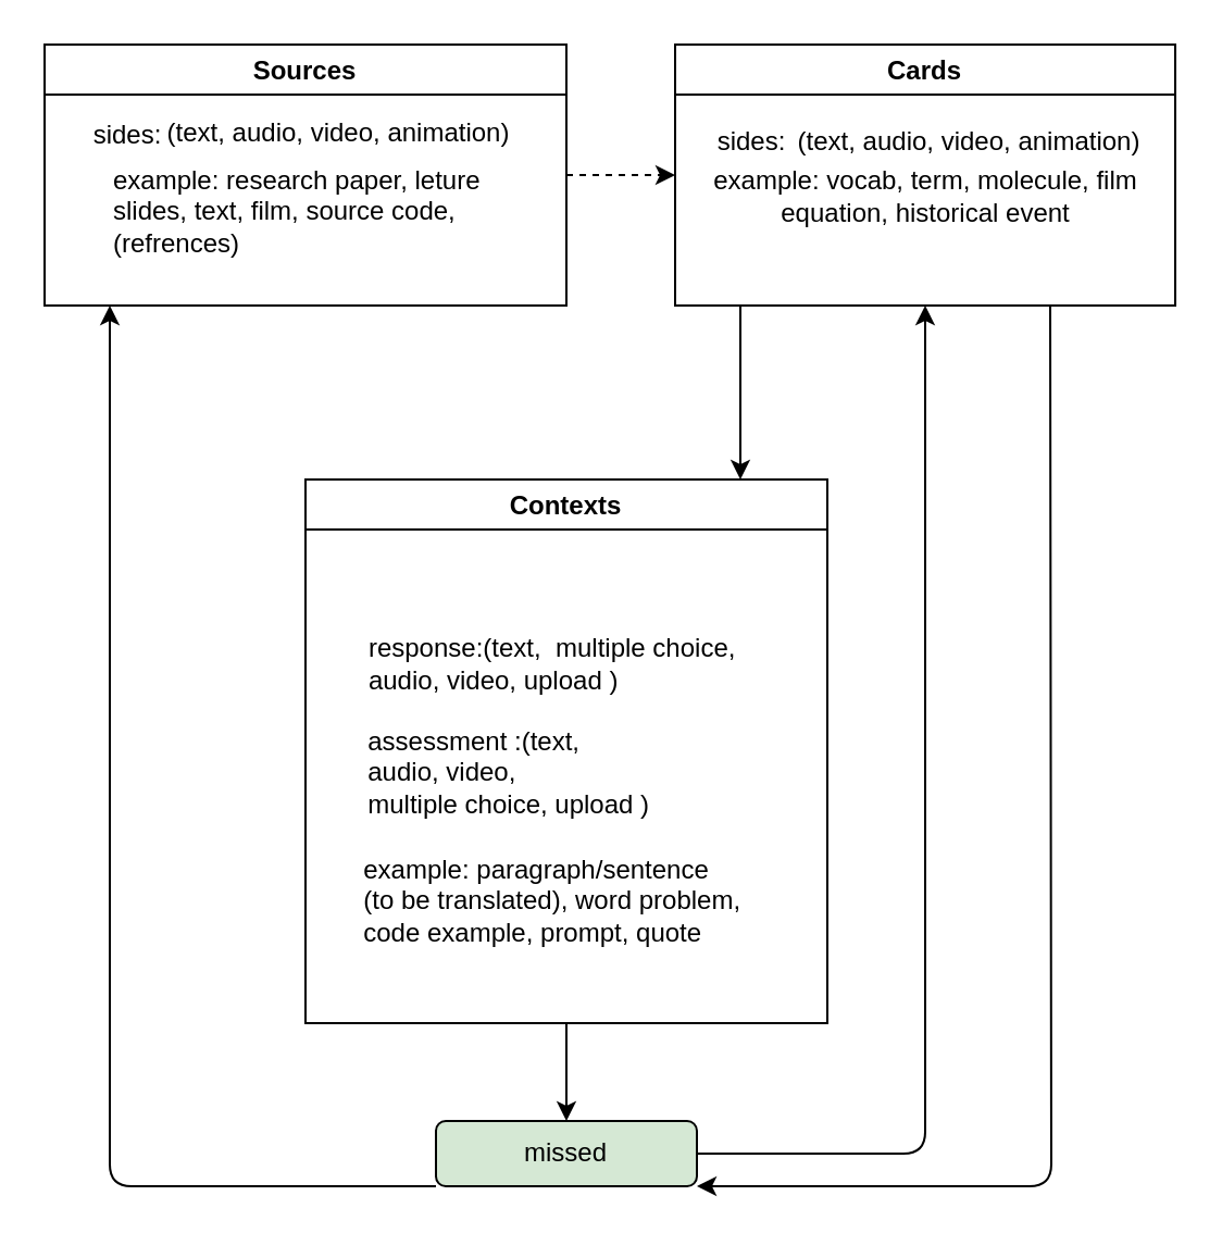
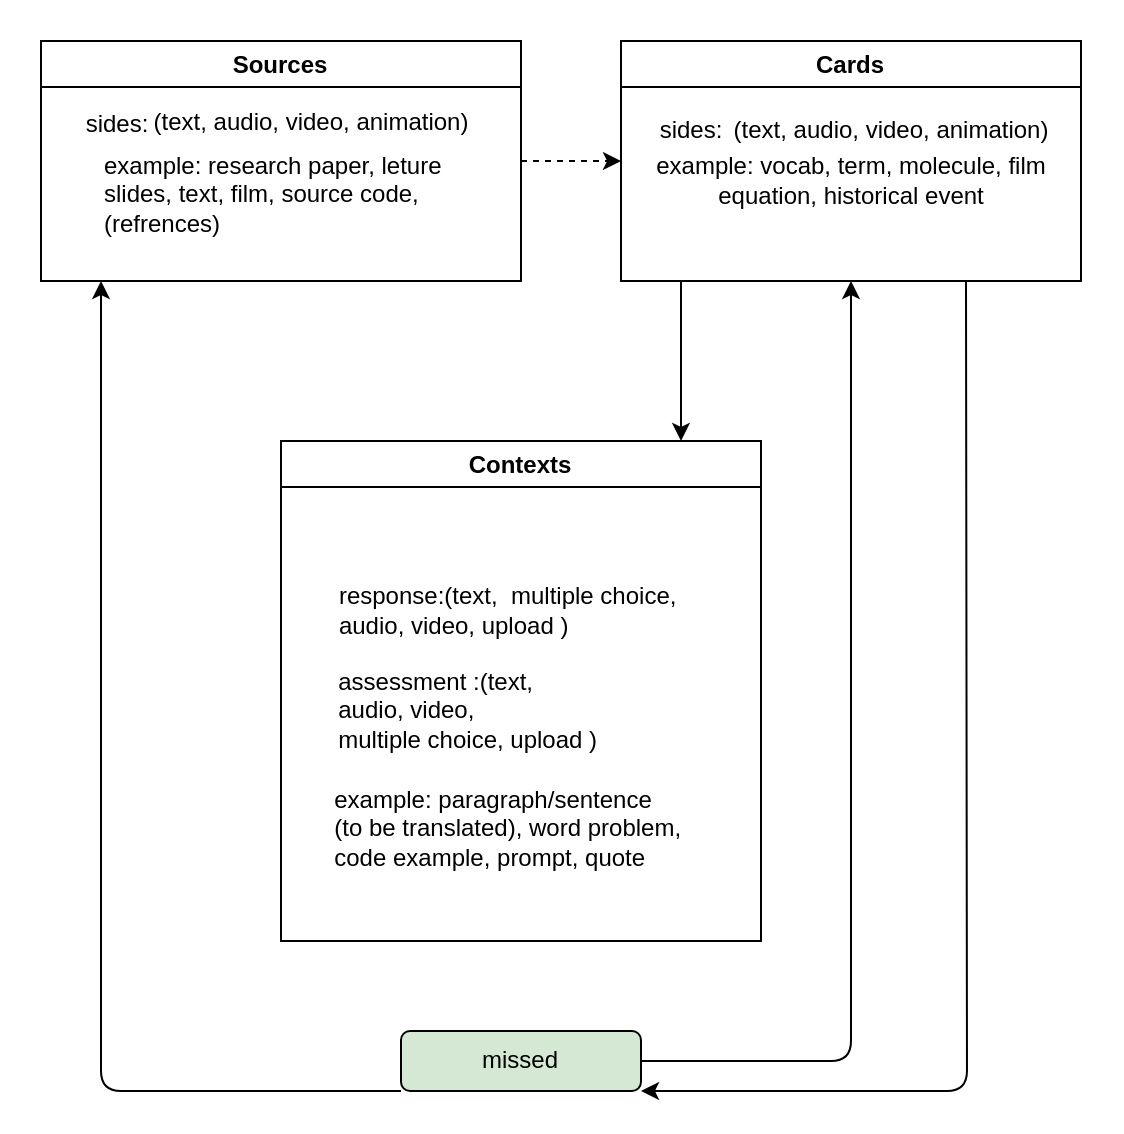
- <mxCell id="7" style="edgeStyle=none;html=1;entryX=0.5;entryY=0;entryDx=0;entryDy=0;" edge="1" parent="1" source="8" target="19"><mxGeometry relative="1" as="geometry" /></mxCell>
